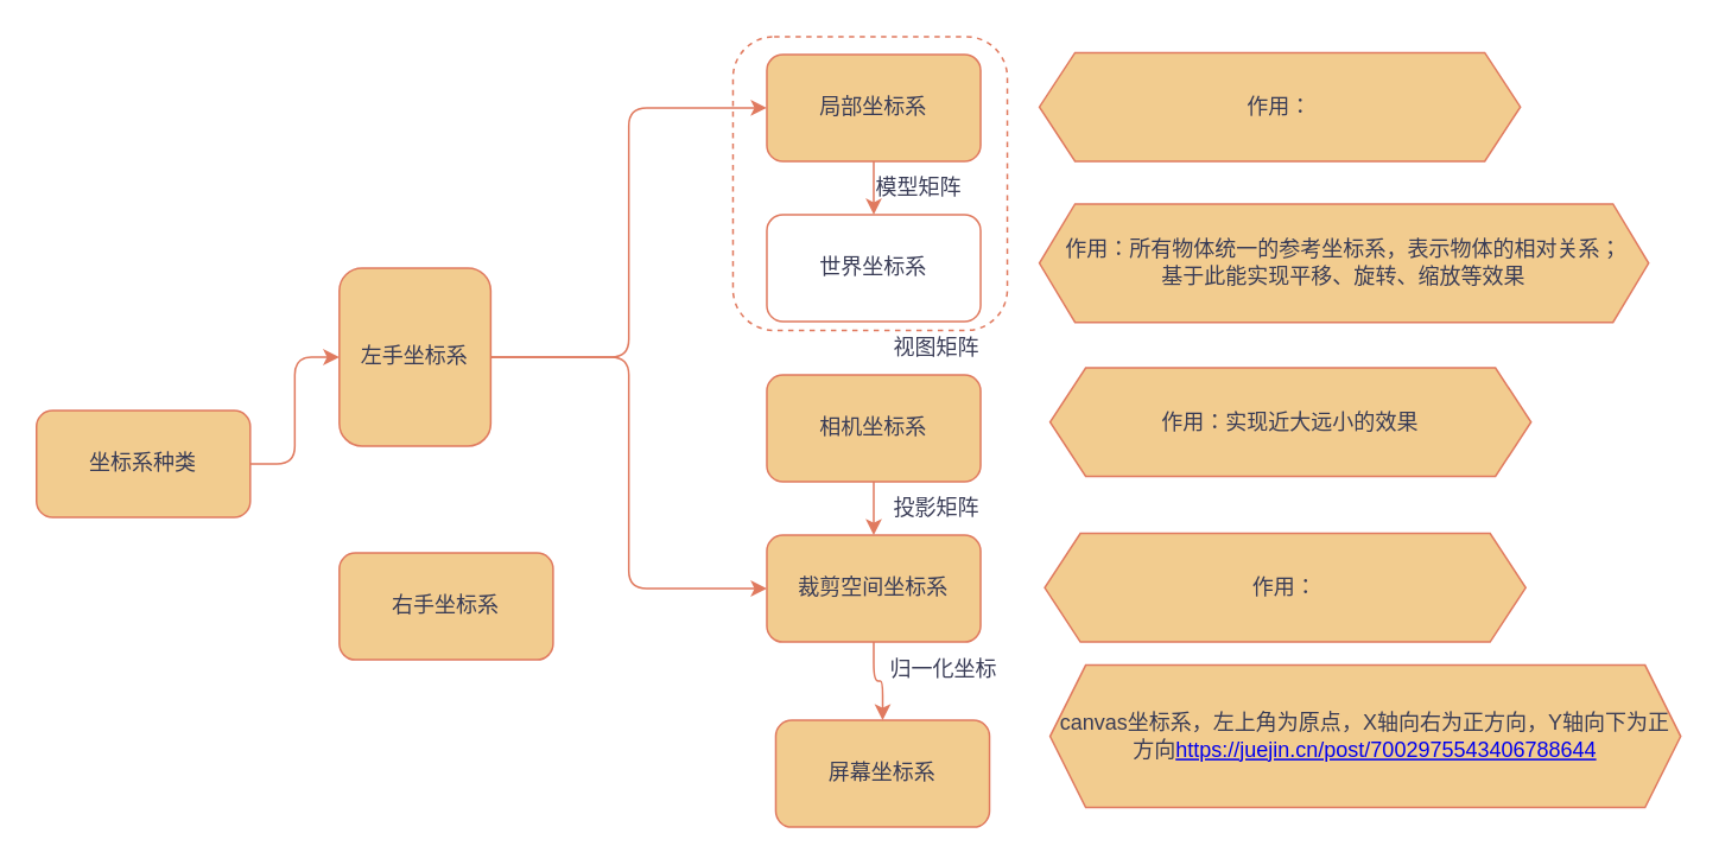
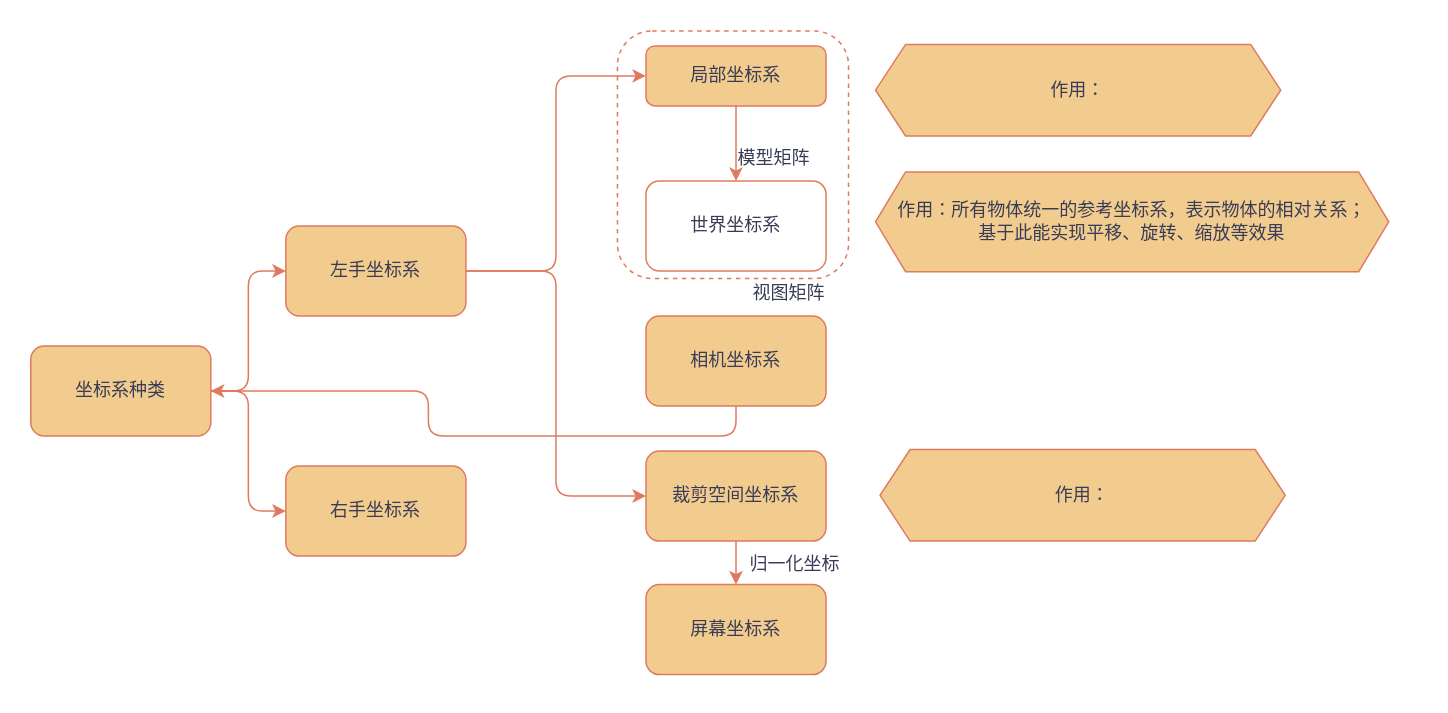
- <mxCell id="6" value="局部坐标系" style="rounded=1;whiteSpace=wrap;html=1;labelBackgroundColor=none;fillColor=#F2CC8F;strokeColor=#E07A5F;fontColor=#393C56;" parent="1" vertex="1"><mxGeometry x="430" y="30" width="120" height="60" as="geometry" /></mxCell>
+ <mxCell id="6" value="局部坐标系" style="rounded=1;whiteSpace=wrap;html=1;labelBackgroundColor=none;fillColor=#F2CC8F;strokeColor=#E07A5F;fontColor=#393C56;" parent="1" vertex="1"><mxGeometry x="430" y="30" width="120" height="40" as="geometry" /></mxCell>
- <mxCell id="12" value="左手坐标系" style="rounded=1;whiteSpace=wrap;html=1;labelBackgroundColor=none;fillColor=#F2CC8F;strokeColor=#E07A5F;fontColor=#393C56;" parent="1" vertex="1"><mxGeometry x="190" y="150" width="85" height="100" as="geometry" /></mxCell>
+ <mxCell id="12" value="左手坐标系" style="rounded=1;whiteSpace=wrap;html=1;labelBackgroundColor=none;fillColor=#F2CC8F;strokeColor=#E07A5F;fontColor=#393C56;" parent="1" vertex="1"><mxGeometry x="190" y="150" width="120" height="60" as="geometry" /></mxCell>
- <mxCell id="22" value="作用：实现近大远小的效果" style="shape=hexagon;perimeter=hexagonPerimeter2;whiteSpace=wrap;html=1;fixedSize=1;labelBackgroundColor=none;fillColor=#F2CC8F;strokeColor=#E07A5F;fontColor=#393C56;rounded=0;" parent="1" vertex="1"><mxGeometry x="589" y="206" width="270" height="61" as="geometry" /></mxCell>
- <mxCell id="18" value="投影矩阵" style="text;html=1;align=center;verticalAlign=middle;resizable=0;points=[];autosize=1;strokeColor=none;fillColor=none;labelBackgroundColor=none;rounded=1;fontColor=#393C56;" parent="1" vertex="1"><mxGeometry x="490" y="270" width="70" height="30" as="geometry" /></mxCell>
- <mxCell id="8" style="edgeStyle=orthogonalEdgeStyle;rounded=1;orthogonalLoop=1;jettySize=auto;html=1;exitX=0.5;exitY=1;exitDx=0;exitDy=0;entryX=0.5;entryY=0;entryDx=0;entryDy=0;labelBackgroundColor=none;fontColor=default;strokeColor=#E07A5F;" parent="1" source="9" target="17" edge="1"><mxGeometry relative="1" as="geometry" /></mxCell>
+ <mxCell id="8" style="edgeStyle=orthogonalEdgeStyle;rounded=1;orthogonalLoop=1;jettySize=auto;html=1;exitX=0.5;exitY=1;exitDx=0;exitDy=0;labelBackgroundColor=none;fontColor=default;strokeColor=#E07A5F;" parent="1" source="9" target="4" edge="1"><mxGeometry relative="1" as="geometry" /></mxCell>
+ <mxCell id="3" style="edgeStyle=orthogonalEdgeStyle;rounded=1;orthogonalLoop=1;jettySize=auto;html=1;exitX=1;exitY=0.5;exitDx=0;exitDy=0;entryX=0;entryY=0.5;entryDx=0;entryDy=0;labelBackgroundColor=none;fontColor=default;strokeColor=#E07A5F;" parent="1" source="4" target="13" edge="1"><mxGeometry relative="1" as="geometry" /></mxCell>
- <mxCell id="21" value="canvas坐标系，左上角为原点，X轴向右为正方向，Y轴向下为正方向&lt;a style=&quot;border-color: var(--border-color);&quot; href=&quot;https://juejin.cn/post/7002975543406788644&quot;&gt;https://juejin.cn/post/7002975543406788644&lt;/a&gt;" style="shape=hexagon;perimeter=hexagonPerimeter2;whiteSpace=wrap;html=1;fixedSize=1;labelBackgroundColor=none;rounded=0;fillColor=#F2CC8F;strokeColor=#E07A5F;fontColor=#393C56;" parent="1" vertex="1"><mxGeometry x="589" y="373" width="354" height="80" as="geometry" /></mxCell>
- <mxCell id="19" value="屏幕坐标系" style="rounded=1;whiteSpace=wrap;html=1;labelBackgroundColor=none;fillColor=#F2CC8F;strokeColor=#E07A5F;fontColor=#393C56;" parent="1" vertex="1"><mxGeometry x="435" y="404" width="120" height="60" as="geometry" /></mxCell>
+ <mxCell id="19" value="屏幕坐标系" style="rounded=1;whiteSpace=wrap;html=1;labelBackgroundColor=none;fillColor=#F2CC8F;strokeColor=#E07A5F;fontColor=#393C56;" parent="1" vertex="1"><mxGeometry x="430" y="389" width="120" height="60" as="geometry" /></mxCell>
